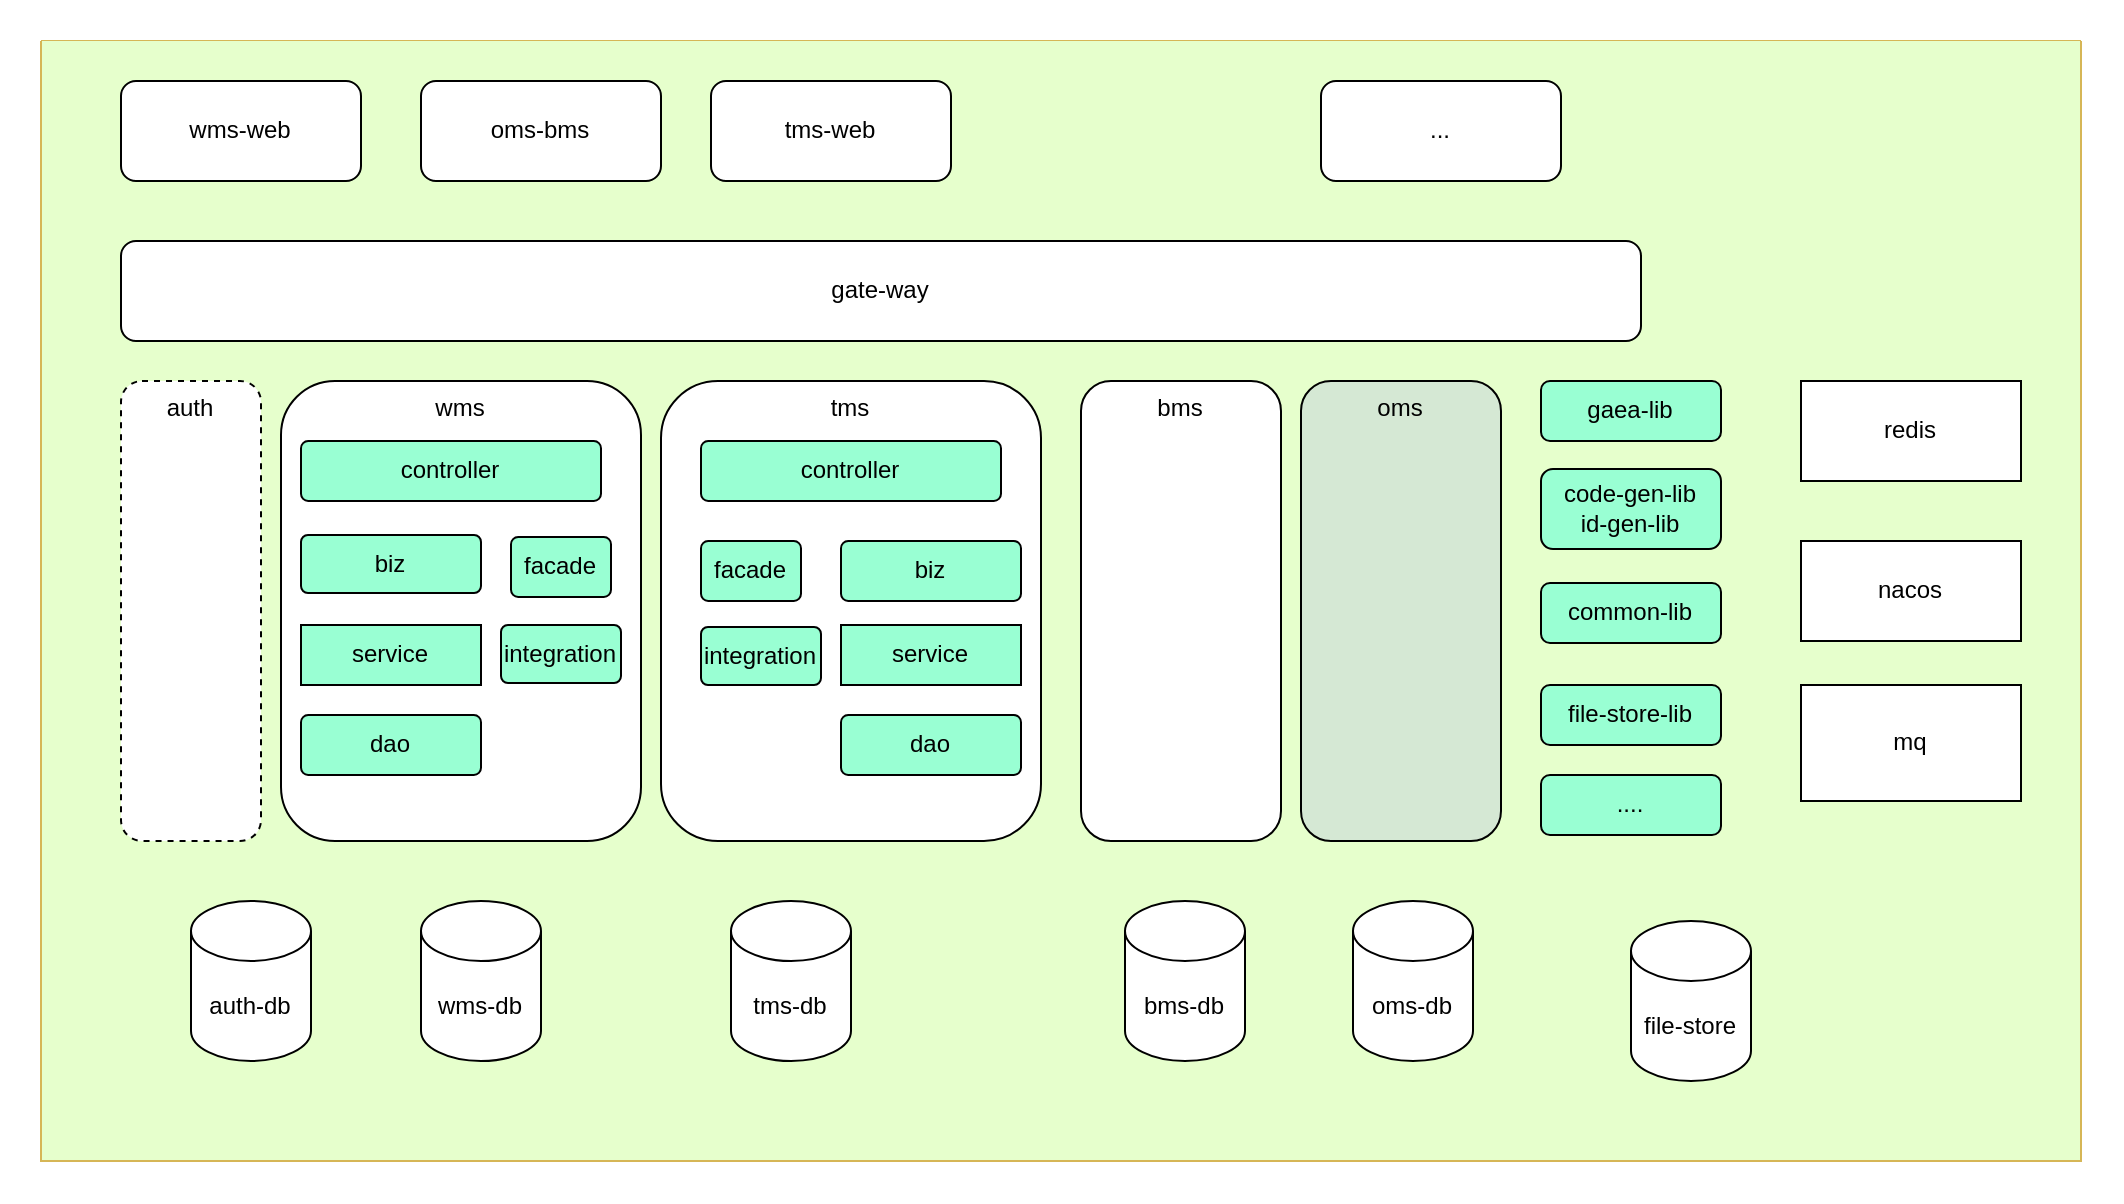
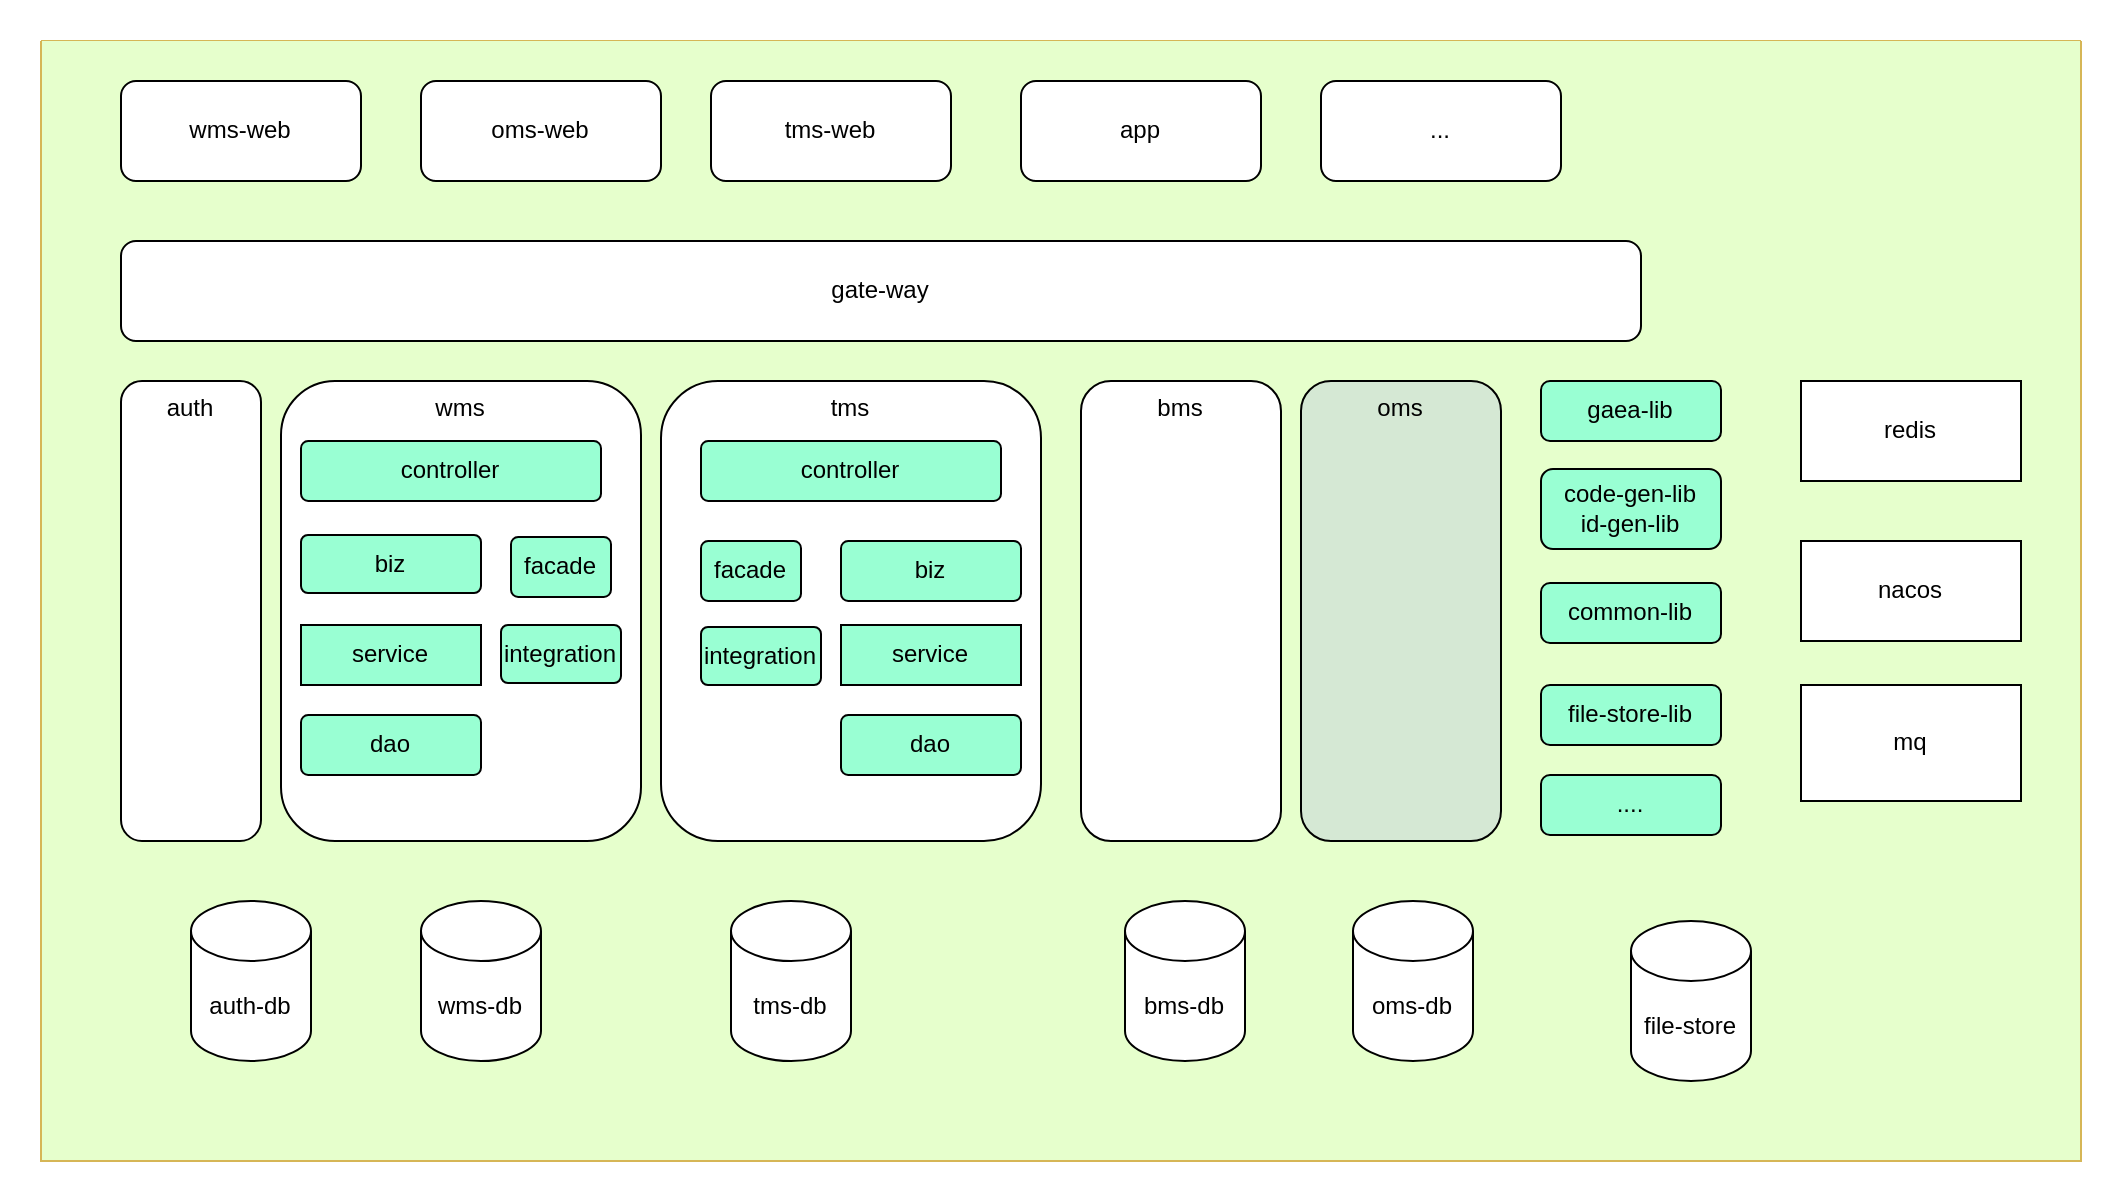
- <mxCell id="17" value="oms-bms" style="rounded=1;whiteSpace=wrap;html=1;" parent="2" vertex="1"><mxGeometry x="190" y="20" width="120" height="50" as="geometry" /></mxCell>
+ <mxCell id="17" value="oms-web" style="rounded=1;whiteSpace=wrap;html=1;" parent="2" vertex="1"><mxGeometry x="190" y="20" width="120" height="50" as="geometry" /></mxCell>
+ <mxCell id="18" value="app" style="rounded=1;whiteSpace=wrap;html=1;" parent="2" vertex="1"><mxGeometry x="490" y="20" width="120" height="50" as="geometry" /></mxCell>
- <mxCell id="15" value="auth" style="rounded=1;whiteSpace=wrap;html=1;verticalAlign=top;dashed=1;" parent="2" vertex="1"><mxGeometry x="40" y="170" width="70" height="230" as="geometry" /></mxCell>
+ <mxCell id="15" value="auth" style="rounded=1;whiteSpace=wrap;html=1;verticalAlign=top;" parent="2" vertex="1"><mxGeometry x="40" y="170" width="70" height="230" as="geometry" /></mxCell>
